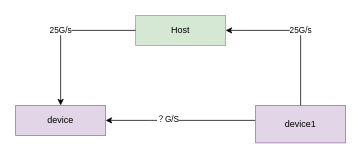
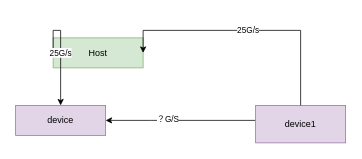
- <mxCell id="6" value="Host" style="rounded=0;whiteSpace=wrap;html=1;fillColor=#d5e8d4;strokeColor=#82b366;" vertex="1" parent="1"><mxGeometry x="180" y="20" width="120" height="40" as="geometry" /></mxCell>
+ <mxCell id="6" value="Host" style="rounded=0;whiteSpace=wrap;html=1;fillColor=#d5e8d4;strokeColor=#82b366;" vertex="1" parent="1"><mxGeometry x="70" y="50" width="120" height="40" as="geometry" /></mxCell>
